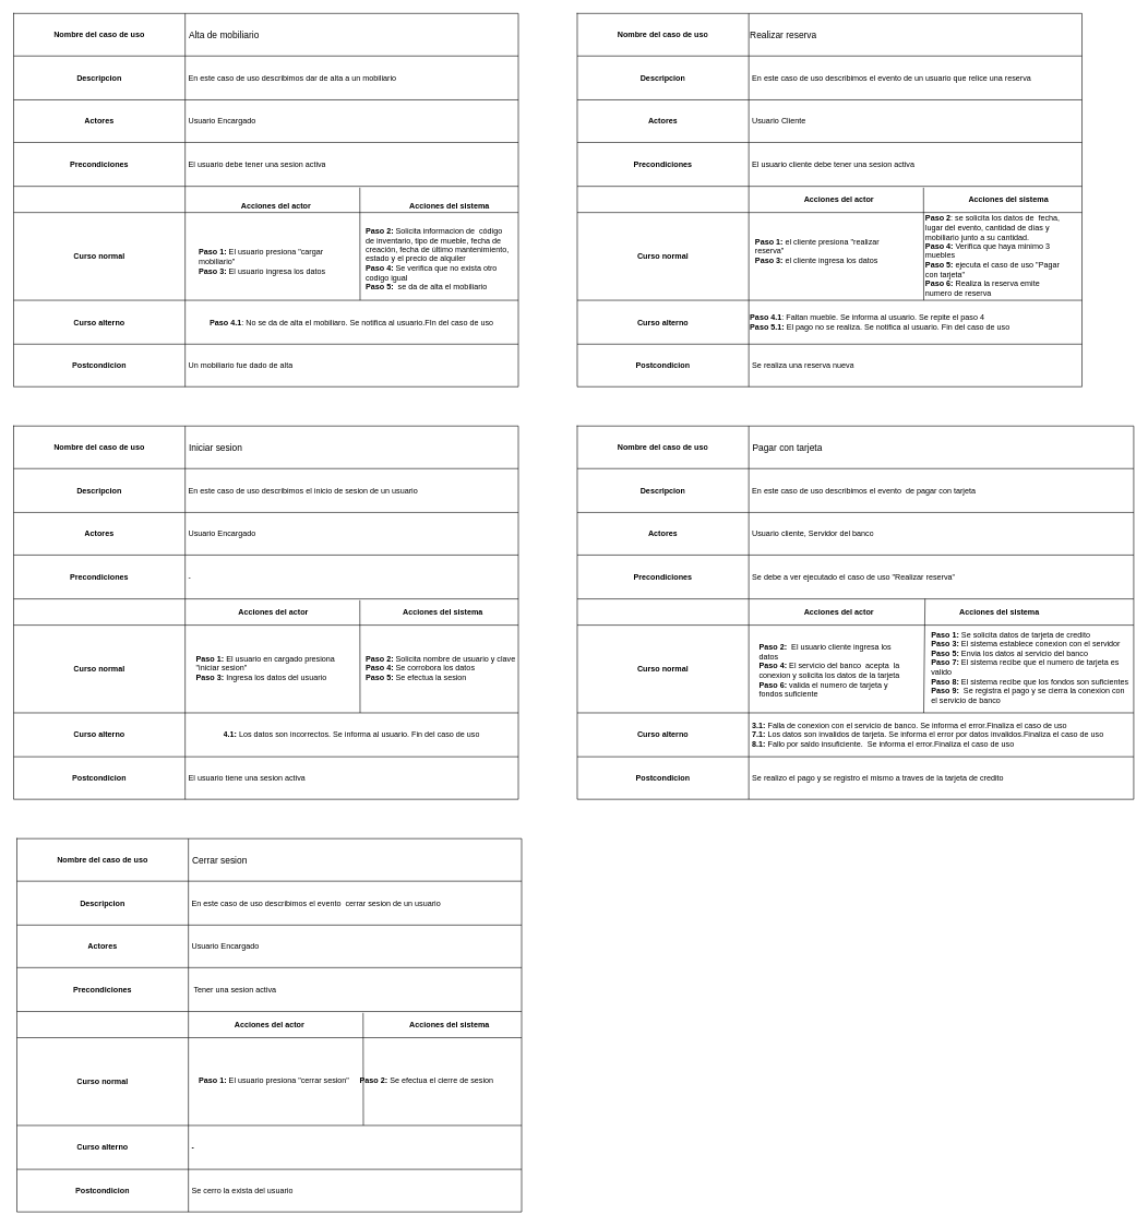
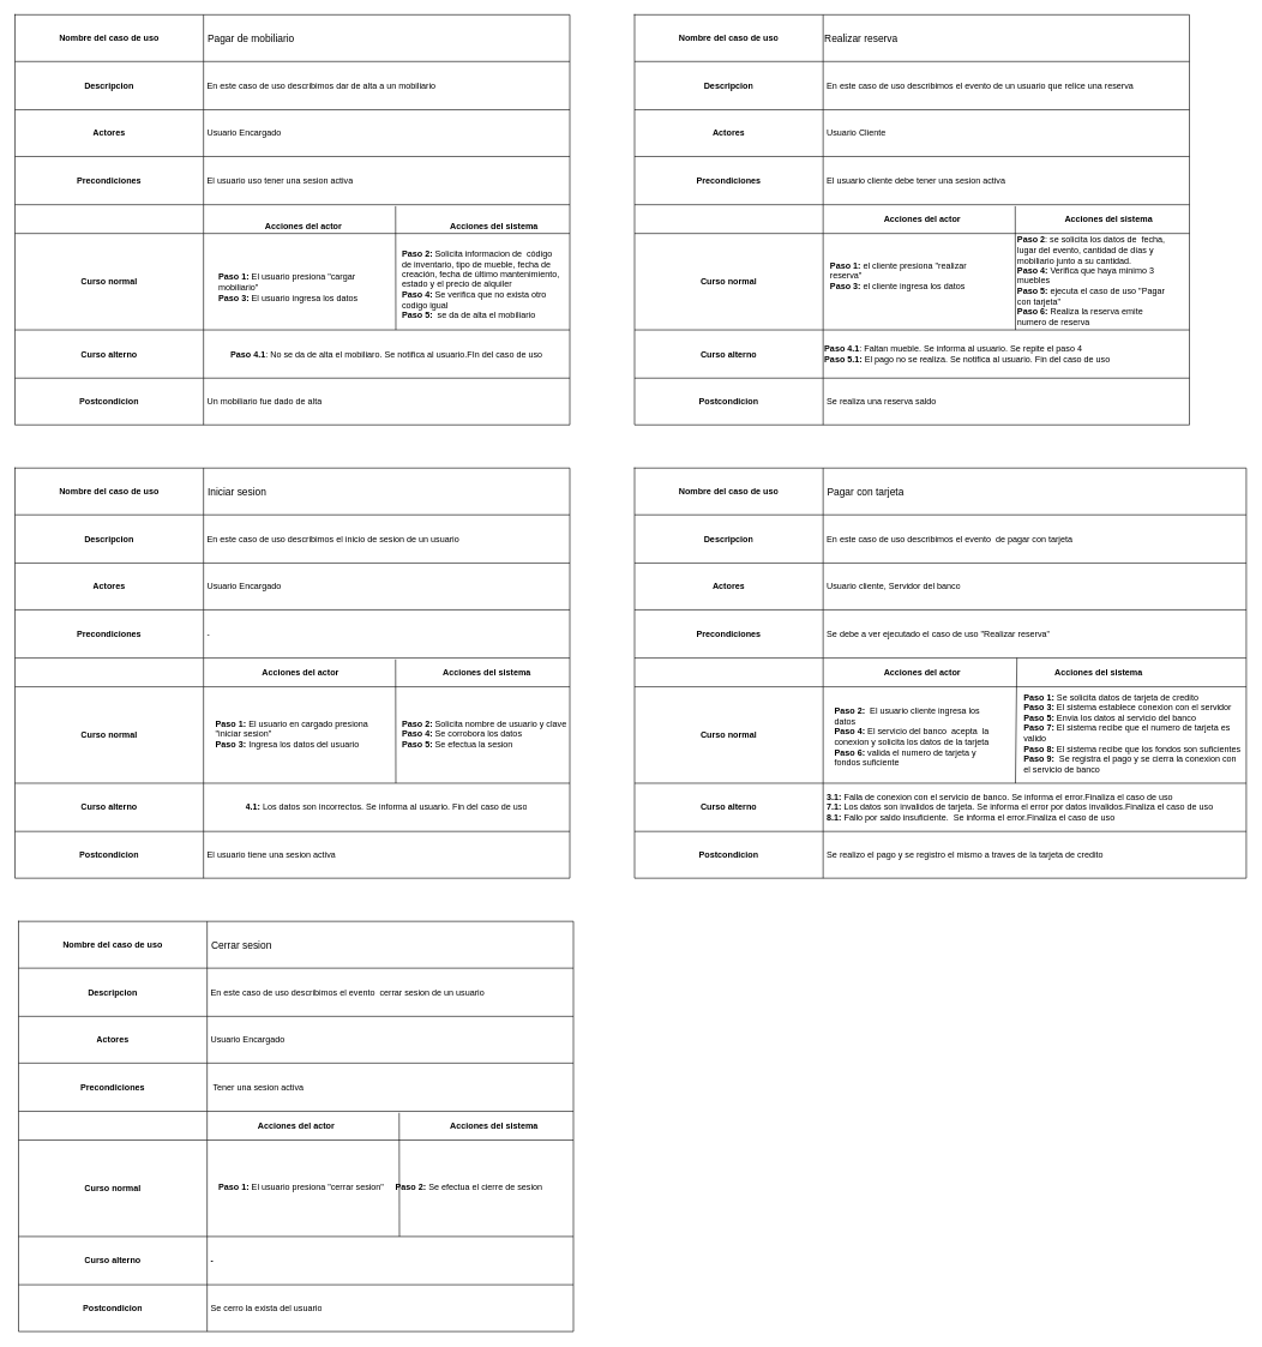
- <mxCell id="5" value="&lt;font style=&quot;font-size: 14px;&quot;&gt;&amp;nbsp;Alta de mobiliario&lt;/font&gt;" style="shape=partialRectangle;html=1;whiteSpace=wrap;connectable=0;strokeColor=inherit;overflow=hidden;fillColor=none;top=0;left=0;bottom=0;right=0;pointerEvents=1;align=left;" vertex="1" parent="3"><mxGeometry x="262" width="509" height="65" as="geometry"><mxRectangle width="509" height="65" as="alternateBounds" /></mxGeometry></mxCell>
+ <mxCell id="5" value="&lt;font style=&quot;font-size: 14px;&quot;&gt;&amp;nbsp;Pagar de mobiliario&lt;/font&gt;" style="shape=partialRectangle;html=1;whiteSpace=wrap;connectable=0;strokeColor=inherit;overflow=hidden;fillColor=none;top=0;left=0;bottom=0;right=0;pointerEvents=1;align=left;" vertex="1" parent="3"><mxGeometry x="262" width="509" height="65" as="geometry"><mxRectangle width="509" height="65" as="alternateBounds" /></mxGeometry></mxCell>
- <mxCell id="14" value="&amp;nbsp;El usuario debe tener una sesion activa" style="shape=partialRectangle;html=1;whiteSpace=wrap;connectable=0;strokeColor=inherit;overflow=hidden;fillColor=none;top=0;left=0;bottom=0;right=0;pointerEvents=1;align=left;" vertex="1" parent="12"><mxGeometry x="262" width="509" height="67" as="geometry"><mxRectangle width="509" height="67" as="alternateBounds" /></mxGeometry></mxCell>
+ <mxCell id="14" value="&amp;nbsp;El usuario uso tener una sesion activa" style="shape=partialRectangle;html=1;whiteSpace=wrap;connectable=0;strokeColor=inherit;overflow=hidden;fillColor=none;top=0;left=0;bottom=0;right=0;pointerEvents=1;align=left;" vertex="1" parent="12"><mxGeometry x="262" width="509" height="67" as="geometry"><mxRectangle width="509" height="67" as="alternateBounds" /></mxGeometry></mxCell>
- <mxCell id="117" value="&amp;nbsp;Se realiza una reserva nueva" style="shape=partialRectangle;html=1;whiteSpace=wrap;connectable=1;strokeColor=inherit;overflow=hidden;fillColor=none;top=0;left=0;bottom=0;right=0;pointerEvents=1;align=left;movable=1;resizable=1;rotatable=1;deletable=1;editable=1;locked=0;" vertex="1" parent="115"><mxGeometry x="262" width="509" height="65" as="geometry"><mxRectangle width="509" height="65" as="alternateBounds" /></mxGeometry></mxCell>
+ <mxCell id="117" value="&amp;nbsp;Se realiza una reserva saldo" style="shape=partialRectangle;html=1;whiteSpace=wrap;connectable=1;strokeColor=inherit;overflow=hidden;fillColor=none;top=0;left=0;bottom=0;right=0;pointerEvents=1;align=left;movable=1;resizable=1;rotatable=1;deletable=1;editable=1;locked=0;" vertex="1" parent="115"><mxGeometry x="262" width="509" height="65" as="geometry"><mxRectangle width="509" height="65" as="alternateBounds" /></mxGeometry></mxCell>
